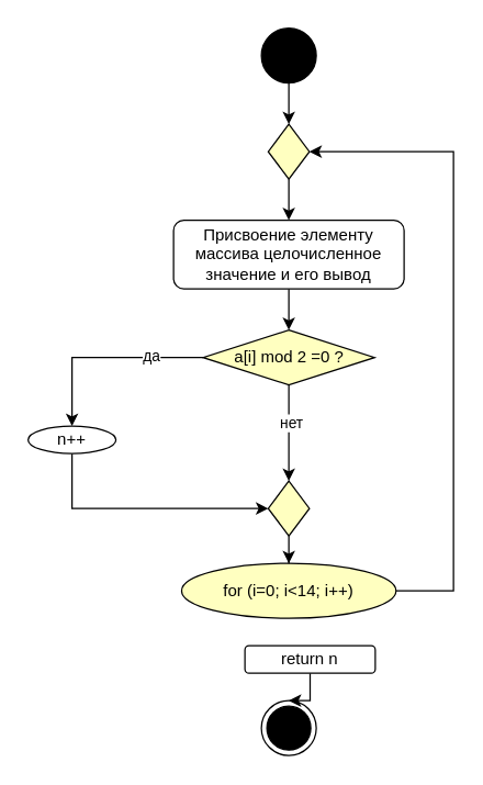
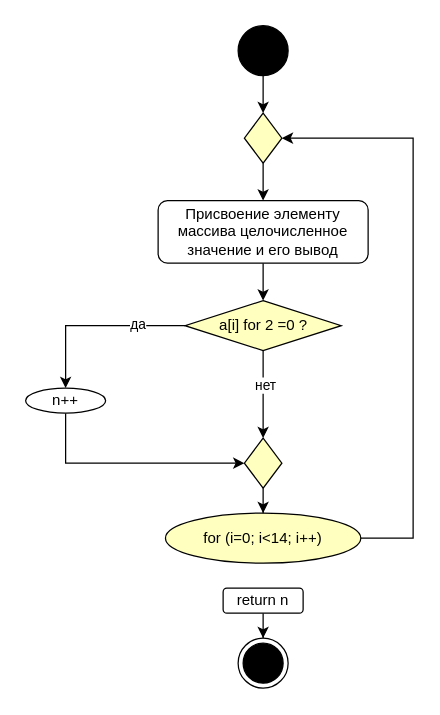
- <mxCell id="13" value="a[i] mod 2 =0 ?" style="rhombus;whiteSpace=wrap;html=1;fontColor=#000000;fillColor=#ffffc0;strokeColor=#000000;" vertex="1" parent="1"><mxGeometry x="147.5" y="240" width="125" height="40" as="geometry" /></mxCell>
+ <mxCell id="13" value="a[i] for 2 =0 ?" style="rhombus;whiteSpace=wrap;html=1;fontColor=#000000;fillColor=#ffffc0;strokeColor=#000000;" vertex="1" parent="1"><mxGeometry x="147.5" y="240" width="125" height="40" as="geometry" /></mxCell>
- <mxCell id="19" value="return n" style="rounded=1;whiteSpace=wrap;html=1;" vertex="1" parent="1"><mxGeometry x="178" y="470" width="95" height="20" as="geometry" /></mxCell>
+ <mxCell id="19" value="return n" style="rounded=1;whiteSpace=wrap;html=1;" vertex="1" parent="1"><mxGeometry x="178" y="470" width="64" height="20" as="geometry" /></mxCell>
